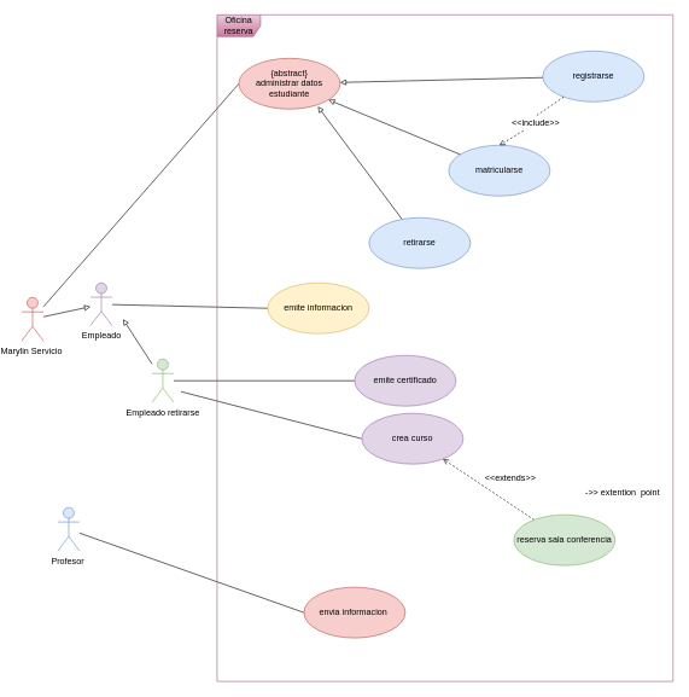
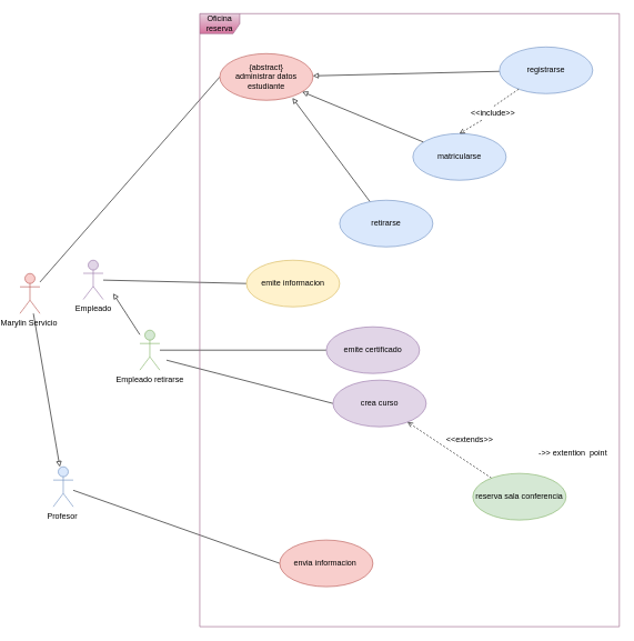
- <mxCell id="7" style="edgeStyle=none;rounded=0;orthogonalLoop=1;jettySize=auto;html=1;endArrow=block;endFill=0;" parent="1" source="8" target="12" edge="1"><mxGeometry relative="1" as="geometry" /></mxCell>
+ <mxCell id="7" style="edgeStyle=none;rounded=0;orthogonalLoop=1;jettySize=auto;html=1;endArrow=block;endFill=0;" parent="1" source="8" target="10" edge="1"><mxGeometry relative="1" as="geometry" /></mxCell>
